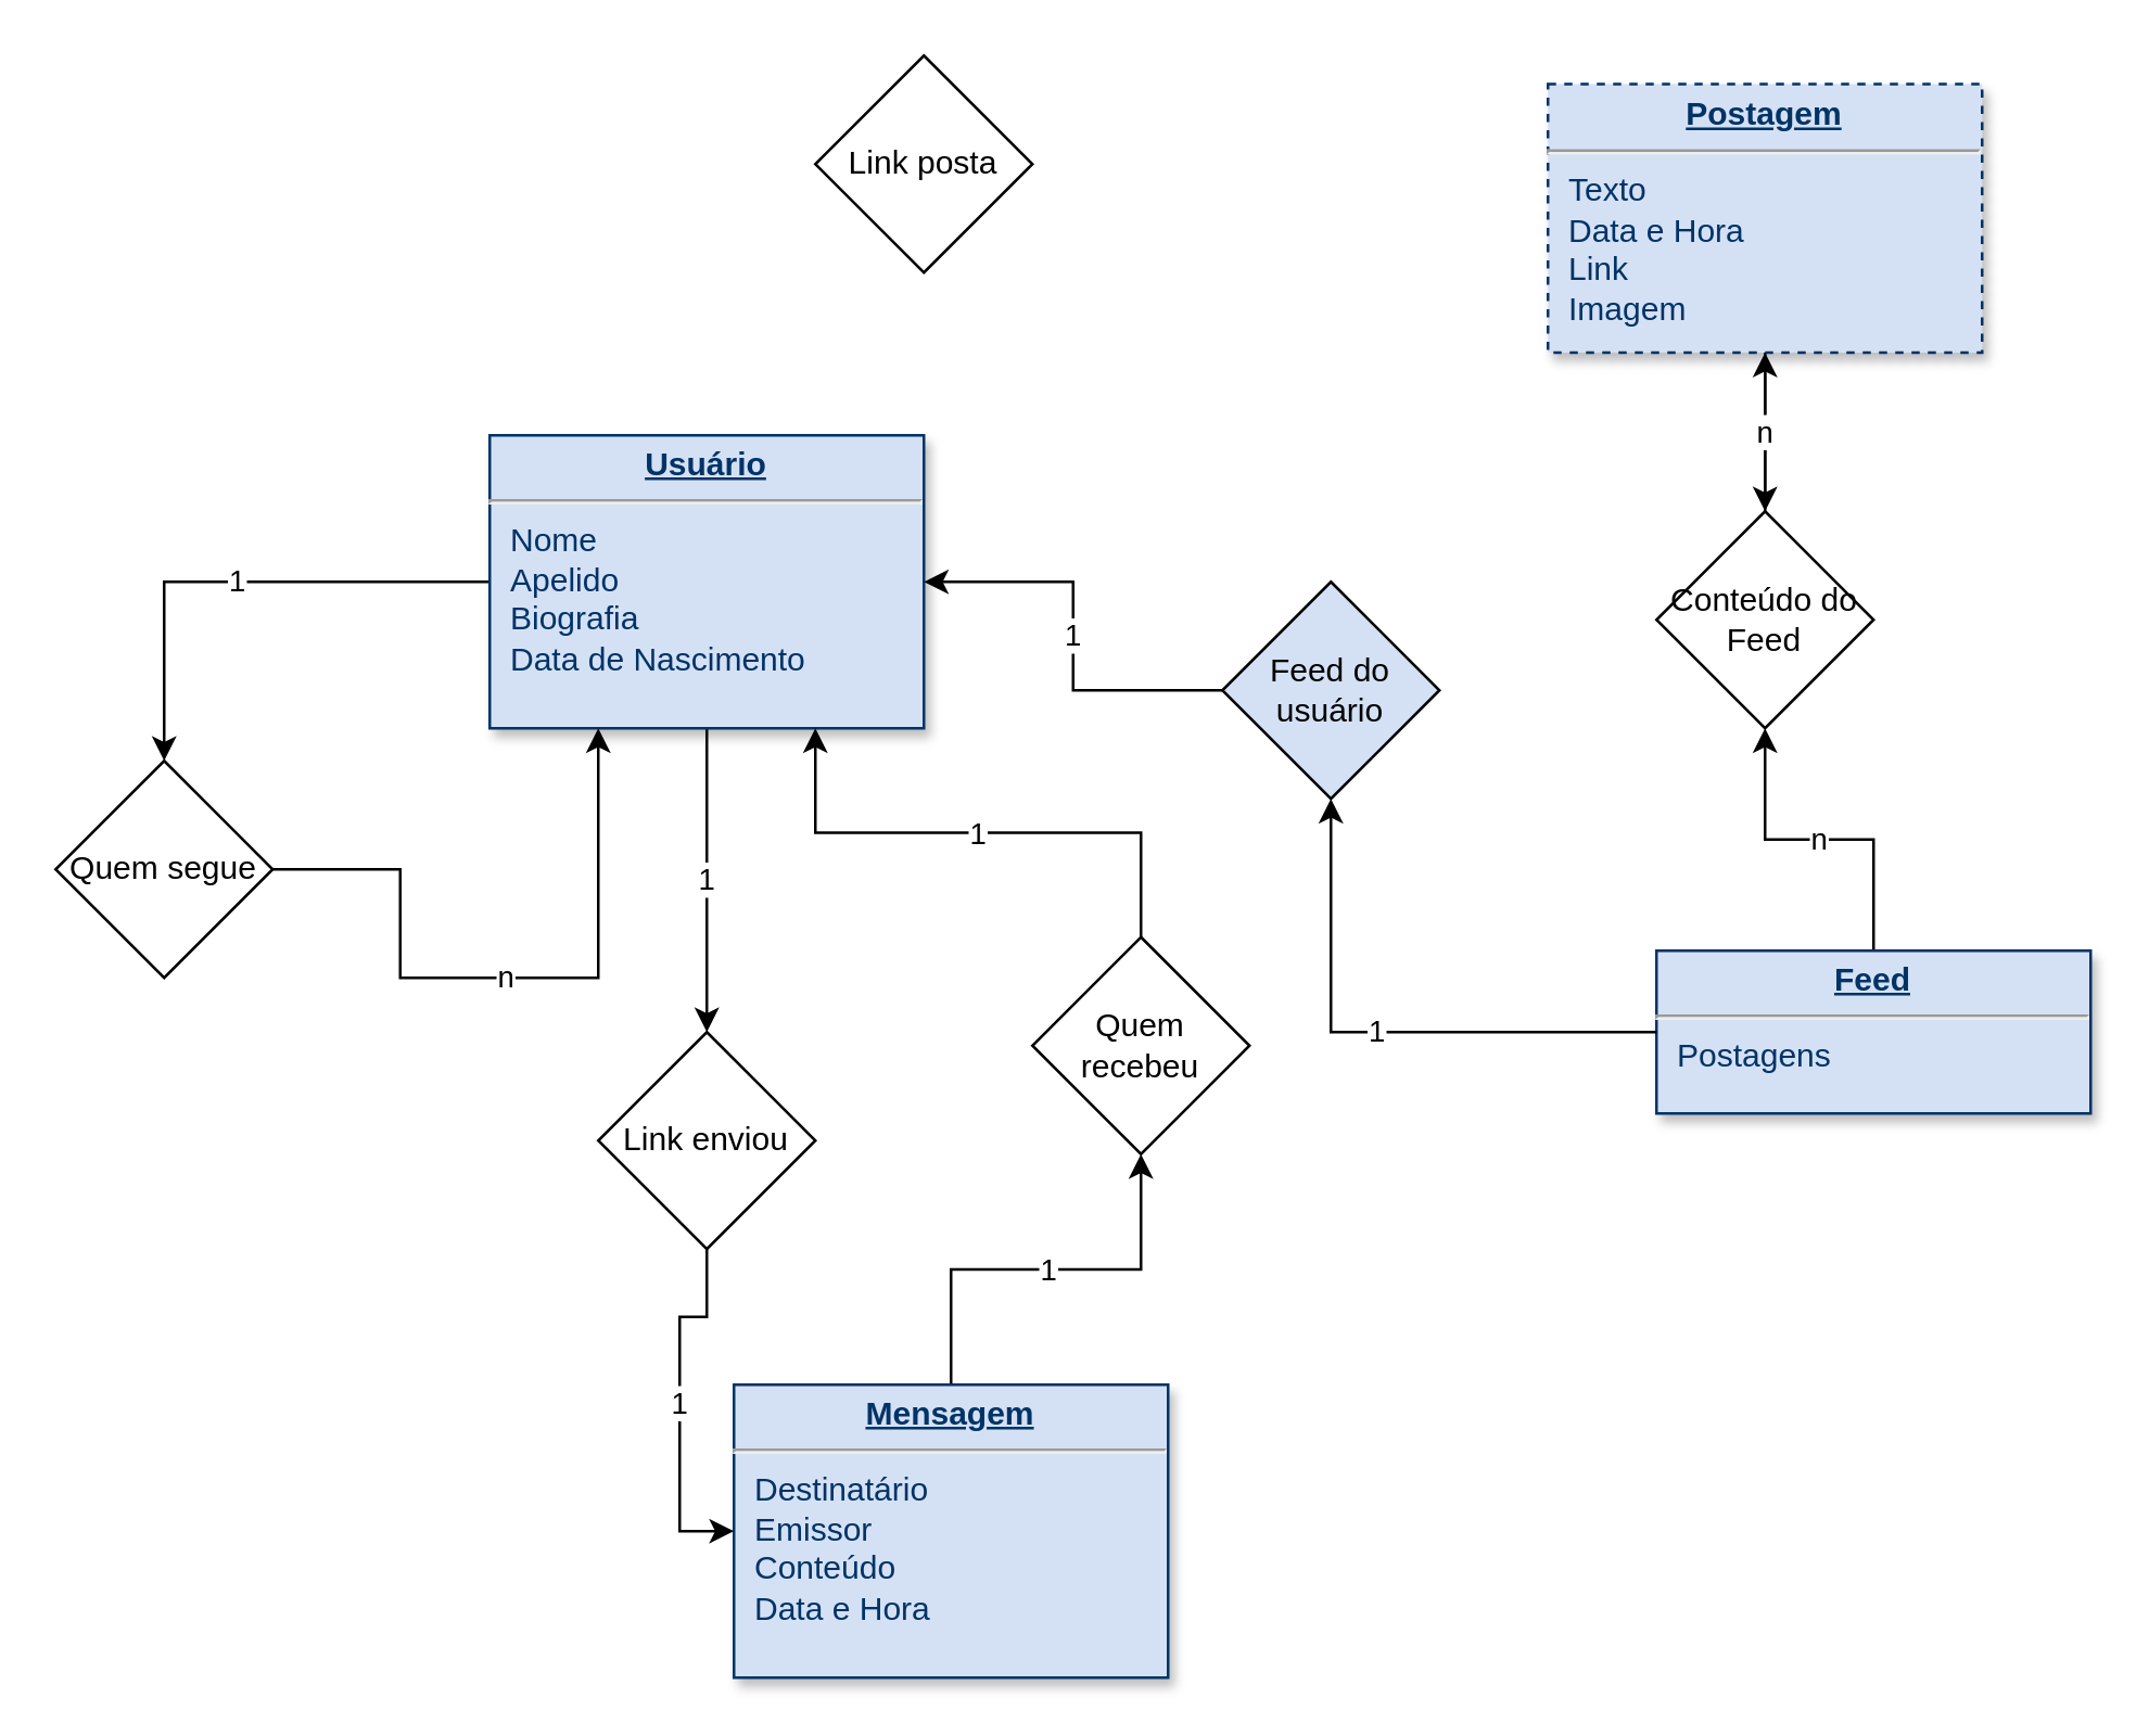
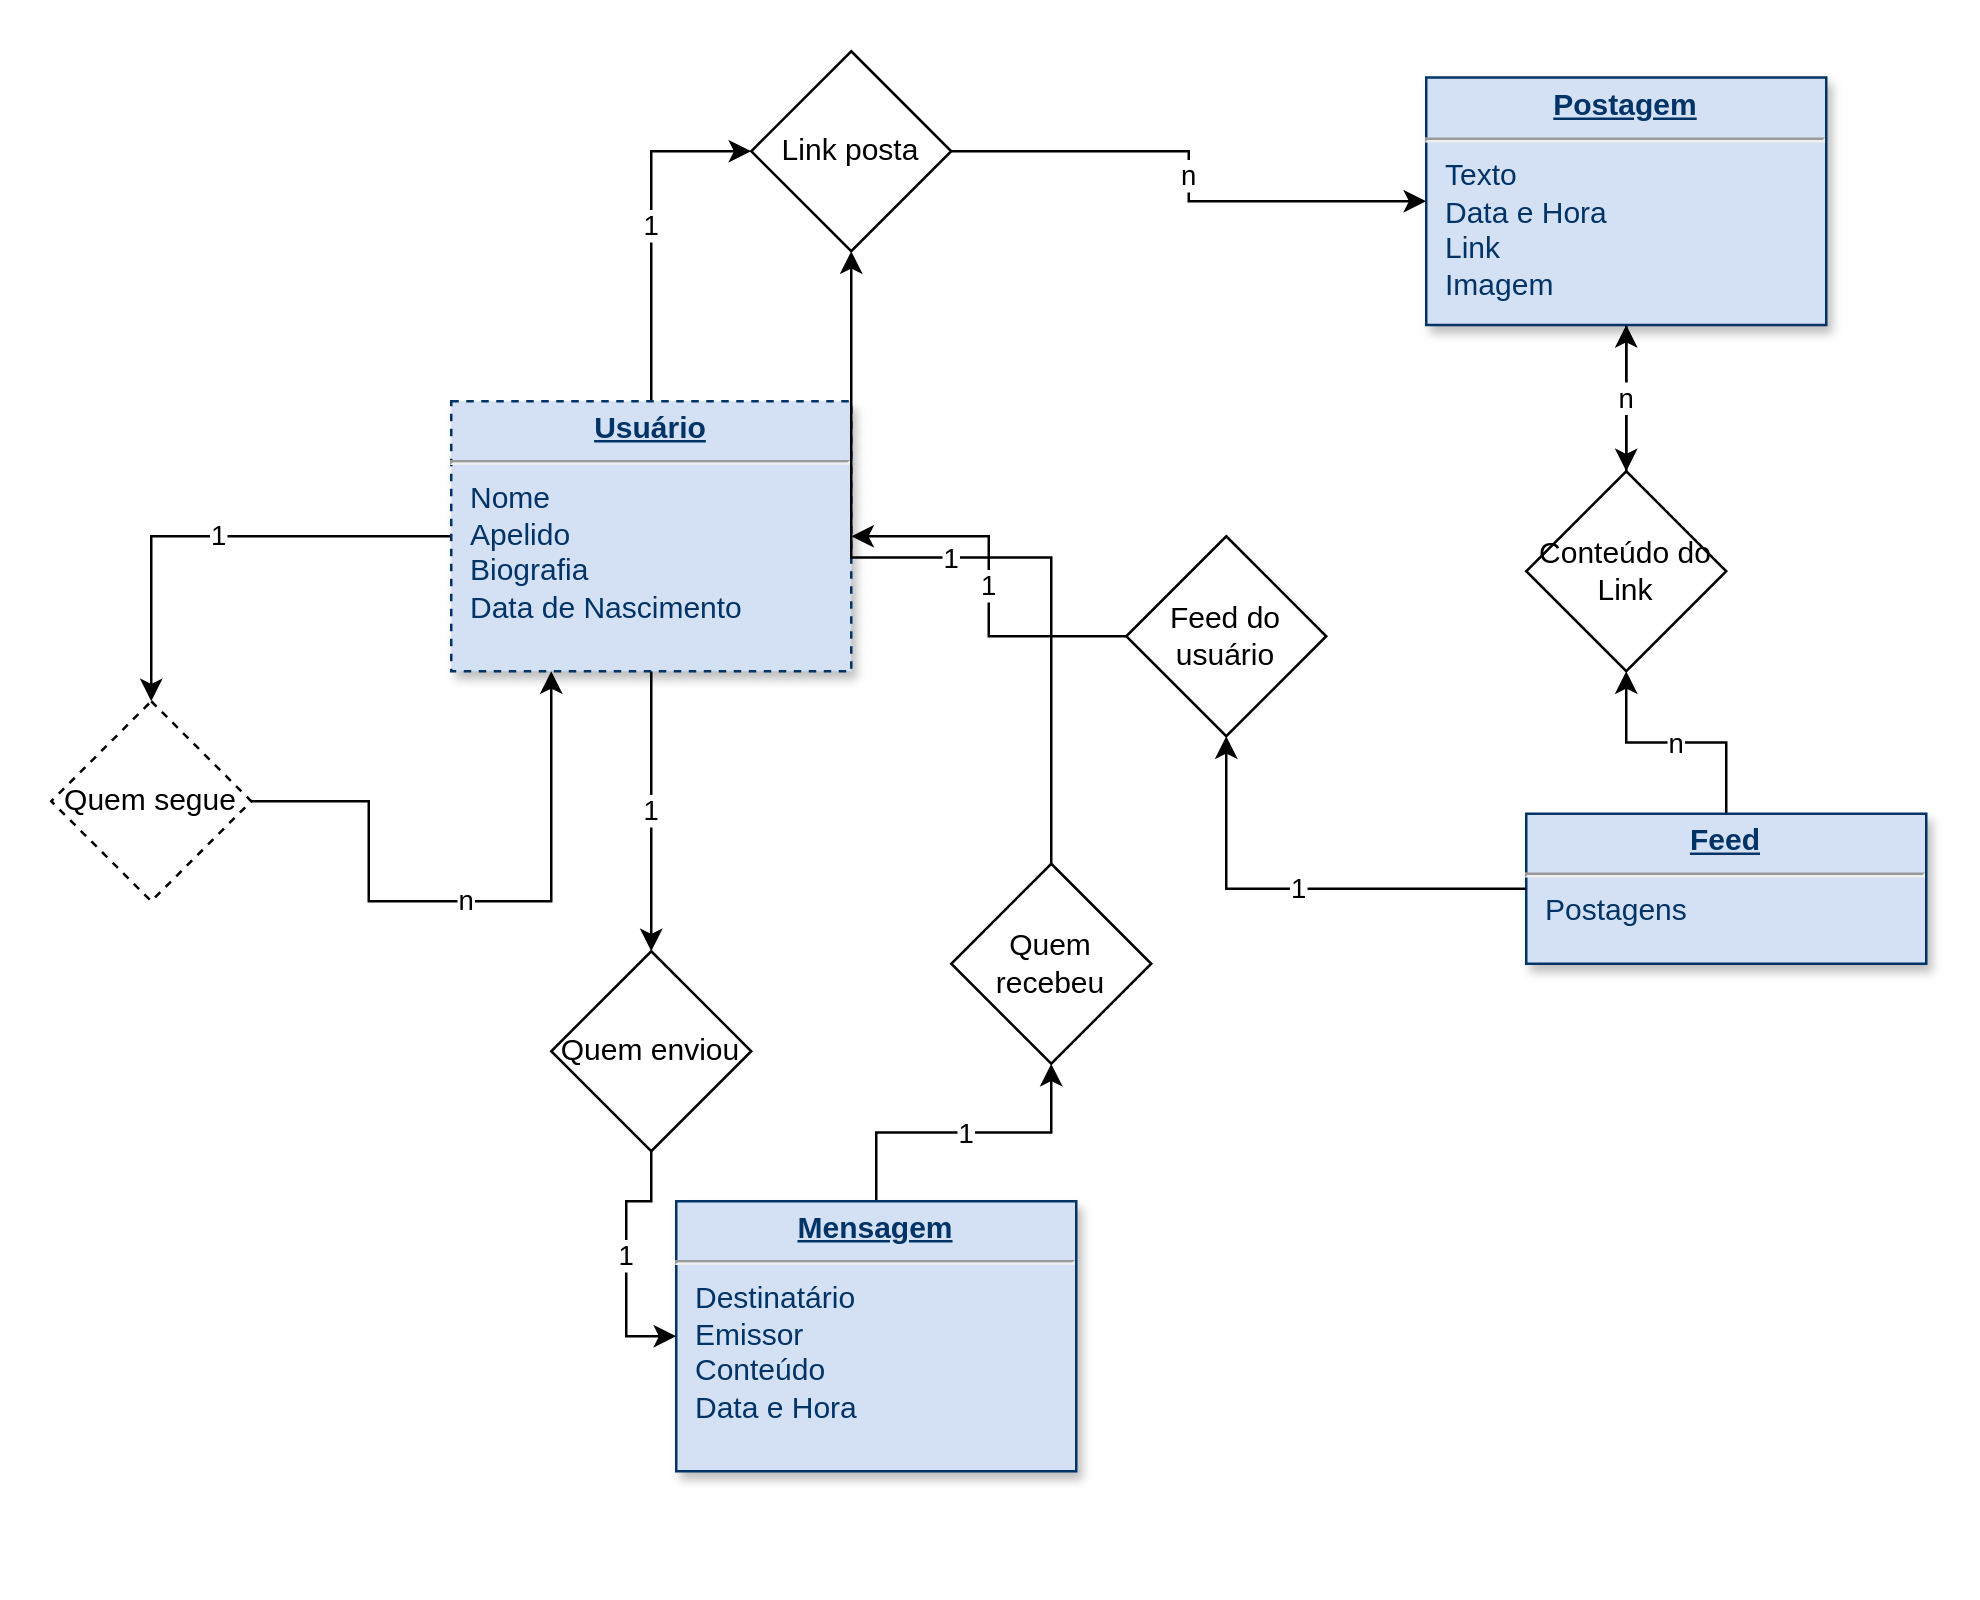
+ <mxCell id="8" value="n" style="edgeStyle=orthogonalEdgeStyle;rounded=0;orthogonalLoop=1;jettySize=auto;html=1;exitX=1;exitY=0.5;exitDx=0;exitDy=0;entryX=0;entryY=0.5;entryDx=0;entryDy=0;" parent="1" source="9" target="3" edge="1"><mxGeometry relative="1" as="geometry" /></mxCell>
- <mxCell id="3" value="&lt;p style=&quot;margin: 0px ; margin-top: 4px ; text-align: center ; text-decoration: underline&quot;&gt;&lt;strong&gt;Postagem&lt;/strong&gt;&lt;/p&gt;&lt;hr&gt;&lt;p style=&quot;margin: 0px ; margin-left: 8px&quot;&gt;Texto&lt;/p&gt;&lt;p style=&quot;margin: 0px ; margin-left: 8px&quot;&gt;Data e Hora&lt;/p&gt;&lt;p style=&quot;margin: 0px ; margin-left: 8px&quot;&gt;Link&lt;/p&gt;&lt;p style=&quot;margin: 0px ; margin-left: 8px&quot;&gt;Imagem&lt;/p&gt;" style="verticalAlign=top;align=left;overflow=fill;fontSize=12;fontFamily=Helvetica;html=1;strokeColor=#003366;shadow=1;fillColor=#D4E1F5;fontColor=#003366;dashed=1;" parent="1" vertex="1"><mxGeometry x="570" y="30.5" width="160" height="99" as="geometry" /></mxCell>
+ <mxCell id="3" value="&lt;p style=&quot;margin: 0px ; margin-top: 4px ; text-align: center ; text-decoration: underline&quot;&gt;&lt;strong&gt;Postagem&lt;/strong&gt;&lt;/p&gt;&lt;hr&gt;&lt;p style=&quot;margin: 0px ; margin-left: 8px&quot;&gt;Texto&lt;/p&gt;&lt;p style=&quot;margin: 0px ; margin-left: 8px&quot;&gt;Data e Hora&lt;/p&gt;&lt;p style=&quot;margin: 0px ; margin-left: 8px&quot;&gt;Link&lt;/p&gt;&lt;p style=&quot;margin: 0px ; margin-left: 8px&quot;&gt;Imagem&lt;/p&gt;" style="verticalAlign=top;align=left;overflow=fill;fontSize=12;fontFamily=Helvetica;html=1;strokeColor=#003366;shadow=1;fillColor=#D4E1F5;fontColor=#003366" parent="1" vertex="1"><mxGeometry x="570" y="30.5" width="160" height="99" as="geometry" /></mxCell>
+ <mxCell id="4" value="1" style="edgeStyle=orthogonalEdgeStyle;rounded=0;orthogonalLoop=1;jettySize=auto;html=1;entryX=0;entryY=0.5;entryDx=0;entryDy=0;" parent="1" source="7" target="9" edge="1"><mxGeometry relative="1" as="geometry" /></mxCell>
- <mxCell id="7" value="&lt;p style=&quot;margin: 0px ; margin-top: 4px ; text-align: center ; text-decoration: underline&quot;&gt;&lt;strong&gt;Usuário&lt;/strong&gt;&lt;/p&gt;&lt;hr&gt;&lt;p style=&quot;margin: 0px ; margin-left: 8px&quot;&gt;Nome&lt;/p&gt;&lt;p style=&quot;margin: 0px ; margin-left: 8px&quot;&gt;Apelido&lt;/p&gt;&lt;p style=&quot;margin: 0px ; margin-left: 8px&quot;&gt;Biografia&lt;/p&gt;&lt;p style=&quot;margin: 0px ; margin-left: 8px&quot;&gt;Data de Nascimento&lt;/p&gt;" style="verticalAlign=top;align=left;overflow=fill;fontSize=12;fontFamily=Helvetica;html=1;strokeColor=#003366;shadow=1;fillColor=#D4E1F5;fontColor=#003366" parent="1" vertex="1"><mxGeometry x="180" y="160" width="160" height="108" as="geometry" /></mxCell>
+ <mxCell id="7" value="&lt;p style=&quot;margin: 0px ; margin-top: 4px ; text-align: center ; text-decoration: underline&quot;&gt;&lt;strong&gt;Usuário&lt;/strong&gt;&lt;/p&gt;&lt;hr&gt;&lt;p style=&quot;margin: 0px ; margin-left: 8px&quot;&gt;Nome&lt;/p&gt;&lt;p style=&quot;margin: 0px ; margin-left: 8px&quot;&gt;Apelido&lt;/p&gt;&lt;p style=&quot;margin: 0px ; margin-left: 8px&quot;&gt;Biografia&lt;/p&gt;&lt;p style=&quot;margin: 0px ; margin-left: 8px&quot;&gt;Data de Nascimento&lt;/p&gt;" style="verticalAlign=top;align=left;overflow=fill;fontSize=12;fontFamily=Helvetica;html=1;strokeColor=#003366;shadow=1;fillColor=#D4E1F5;fontColor=#003366;dashed=1;" parent="1" vertex="1"><mxGeometry x="180" y="160" width="160" height="108" as="geometry" /></mxCell>
- <mxCell id="13" value="Conteúdo do Feed" style="rhombus;whiteSpace=wrap;html=1;" parent="1" vertex="1"><mxGeometry x="610" y="188" width="80" height="80" as="geometry" /></mxCell>
+ <mxCell id="13" value="Conteúdo do Link" style="rhombus;whiteSpace=wrap;html=1;" parent="1" vertex="1"><mxGeometry x="610" y="188" width="80" height="80" as="geometry" /></mxCell>
- <mxCell id="16" value="Feed do usuário" style="rhombus;whiteSpace=wrap;html=1;fillColor=#d4e1f5;" parent="1" vertex="1"><mxGeometry x="450" y="214" width="80" height="80" as="geometry" /></mxCell>
+ <mxCell id="16" value="Feed do usuário" style="rhombus;whiteSpace=wrap;html=1;" parent="1" vertex="1"><mxGeometry x="450" y="214" width="80" height="80" as="geometry" /></mxCell>
- <mxCell id="23" value="1" style="edgeStyle=orthogonalEdgeStyle;rounded=0;orthogonalLoop=1;jettySize=auto;html=1;exitX=0.5;exitY=0;exitDx=0;exitDy=0;entryX=0.75;entryY=1;entryDx=0;entryDy=0;" parent="1" source="24" target="7" edge="1"><mxGeometry relative="1" as="geometry" /></mxCell>
+ <mxCell id="23" value="1" style="edgeStyle=orthogonalEdgeStyle;rounded=0;orthogonalLoop=1;jettySize=auto;html=1;exitX=0.5;exitY=0;exitDx=0;exitDy=0;" parent="1" source="24" target="9" edge="1"><mxGeometry relative="1" as="geometry" /></mxCell>
- <mxCell id="18" value="Quem segue" style="rhombus;whiteSpace=wrap;html=1;" parent="1" vertex="1"><mxGeometry x="20" y="280" width="80" height="80" as="geometry" /></mxCell>
+ <mxCell id="18" value="Quem segue" style="rhombus;whiteSpace=wrap;html=1;dashed=1;" parent="1" vertex="1"><mxGeometry x="20" y="280" width="80" height="80" as="geometry" /></mxCell>
- <mxCell id="11" value="&lt;p style=&quot;margin: 0px ; margin-top: 4px ; text-align: center ; text-decoration: underline&quot;&gt;&lt;strong&gt;Feed&lt;/strong&gt;&lt;/p&gt;&lt;hr&gt;&lt;p style=&quot;margin: 0px ; margin-left: 8px&quot;&gt;Postagens&lt;/p&gt;" style="verticalAlign=top;align=left;overflow=fill;fontSize=12;fontFamily=Helvetica;html=1;strokeColor=#003366;shadow=1;fillColor=#D4E1F5;fontColor=#003366" parent="1" vertex="1"><mxGeometry x="610" y="350" width="160" height="60" as="geometry" /></mxCell>
+ <mxCell id="11" value="&lt;p style=&quot;margin: 0px ; margin-top: 4px ; text-align: center ; text-decoration: underline&quot;&gt;&lt;strong&gt;Feed&lt;/strong&gt;&lt;/p&gt;&lt;hr&gt;&lt;p style=&quot;margin: 0px ; margin-left: 8px&quot;&gt;Postagens&lt;/p&gt;" style="verticalAlign=top;align=left;overflow=fill;fontSize=12;fontFamily=Helvetica;html=1;strokeColor=#003366;shadow=1;fillColor=#D4E1F5;fontColor=#003366" parent="1" vertex="1"><mxGeometry x="610" y="325" width="160" height="60" as="geometry" /></mxCell>
- <mxCell id="22" value="Link enviou" style="rhombus;whiteSpace=wrap;html=1;" parent="1" vertex="1"><mxGeometry x="220" y="380" width="80" height="80" as="geometry" /></mxCell>
+ <mxCell id="22" value="Quem enviou" style="rhombus;whiteSpace=wrap;html=1;" parent="1" vertex="1"><mxGeometry x="220" y="380" width="80" height="80" as="geometry" /></mxCell>
- <mxCell id="20" value="&lt;p style=&quot;margin: 0px ; margin-top: 4px ; text-align: center ; text-decoration: underline&quot;&gt;&lt;strong&gt;Mensagem&lt;/strong&gt;&lt;/p&gt;&lt;hr&gt;&lt;p style=&quot;margin: 0px ; margin-left: 8px&quot;&gt;Destinatário&lt;/p&gt;&lt;p style=&quot;margin: 0px ; margin-left: 8px&quot;&gt;Emissor&lt;/p&gt;&lt;p style=&quot;margin: 0px ; margin-left: 8px&quot;&gt;Conteúdo&lt;/p&gt;&lt;p style=&quot;margin: 0px ; margin-left: 8px&quot;&gt;Data e Hora&lt;/p&gt;" style="verticalAlign=top;align=left;overflow=fill;fontSize=12;fontFamily=Helvetica;html=1;strokeColor=#003366;shadow=1;fillColor=#D4E1F5;fontColor=#003366" parent="1" vertex="1"><mxGeometry x="270" y="510" width="160" height="108" as="geometry" /></mxCell>
+ <mxCell id="20" value="&lt;p style=&quot;margin: 0px ; margin-top: 4px ; text-align: center ; text-decoration: underline&quot;&gt;&lt;strong&gt;Mensagem&lt;/strong&gt;&lt;/p&gt;&lt;hr&gt;&lt;p style=&quot;margin: 0px ; margin-left: 8px&quot;&gt;Destinatário&lt;/p&gt;&lt;p style=&quot;margin: 0px ; margin-left: 8px&quot;&gt;Emissor&lt;/p&gt;&lt;p style=&quot;margin: 0px ; margin-left: 8px&quot;&gt;Conteúdo&lt;/p&gt;&lt;p style=&quot;margin: 0px ; margin-left: 8px&quot;&gt;Data e Hora&lt;/p&gt;" style="verticalAlign=top;align=left;overflow=fill;fontSize=12;fontFamily=Helvetica;html=1;strokeColor=#003366;shadow=1;fillColor=#D4E1F5;fontColor=#003366" parent="1" vertex="1"><mxGeometry x="270" y="480" width="160" height="108" as="geometry" /></mxCell>
